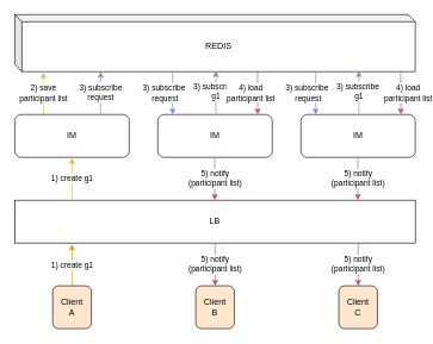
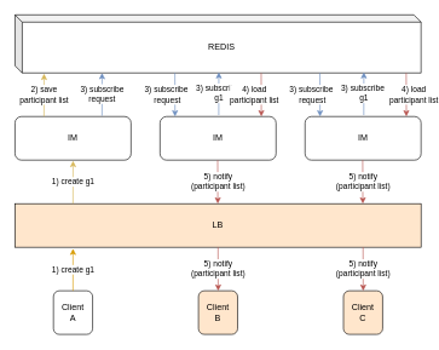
- <mxCell id="7" value="LB" style="rounded=0;whiteSpace=wrap;html=1;" vertex="1" parent="1"><mxGeometry x="20" y="280" width="560" height="60" as="geometry" /></mxCell>
+ <mxCell id="7" value="LB" style="rounded=0;whiteSpace=wrap;html=1;fillColor=#ffe6cc;" vertex="1" parent="1"><mxGeometry x="20" y="280" width="560" height="60" as="geometry" /></mxCell>
- <mxCell id="2" value="Client&lt;br&gt;A" style="rounded=1;whiteSpace=wrap;html=1;fillColor=#ffe6cc;" vertex="1" parent="1"><mxGeometry x="73" y="400" width="54" height="60" as="geometry" /></mxCell>
+ <mxCell id="2" value="Client&lt;br&gt;A" style="rounded=1;whiteSpace=wrap;html=1;" vertex="1" parent="1"><mxGeometry x="73" y="400" width="54" height="60" as="geometry" /></mxCell>
